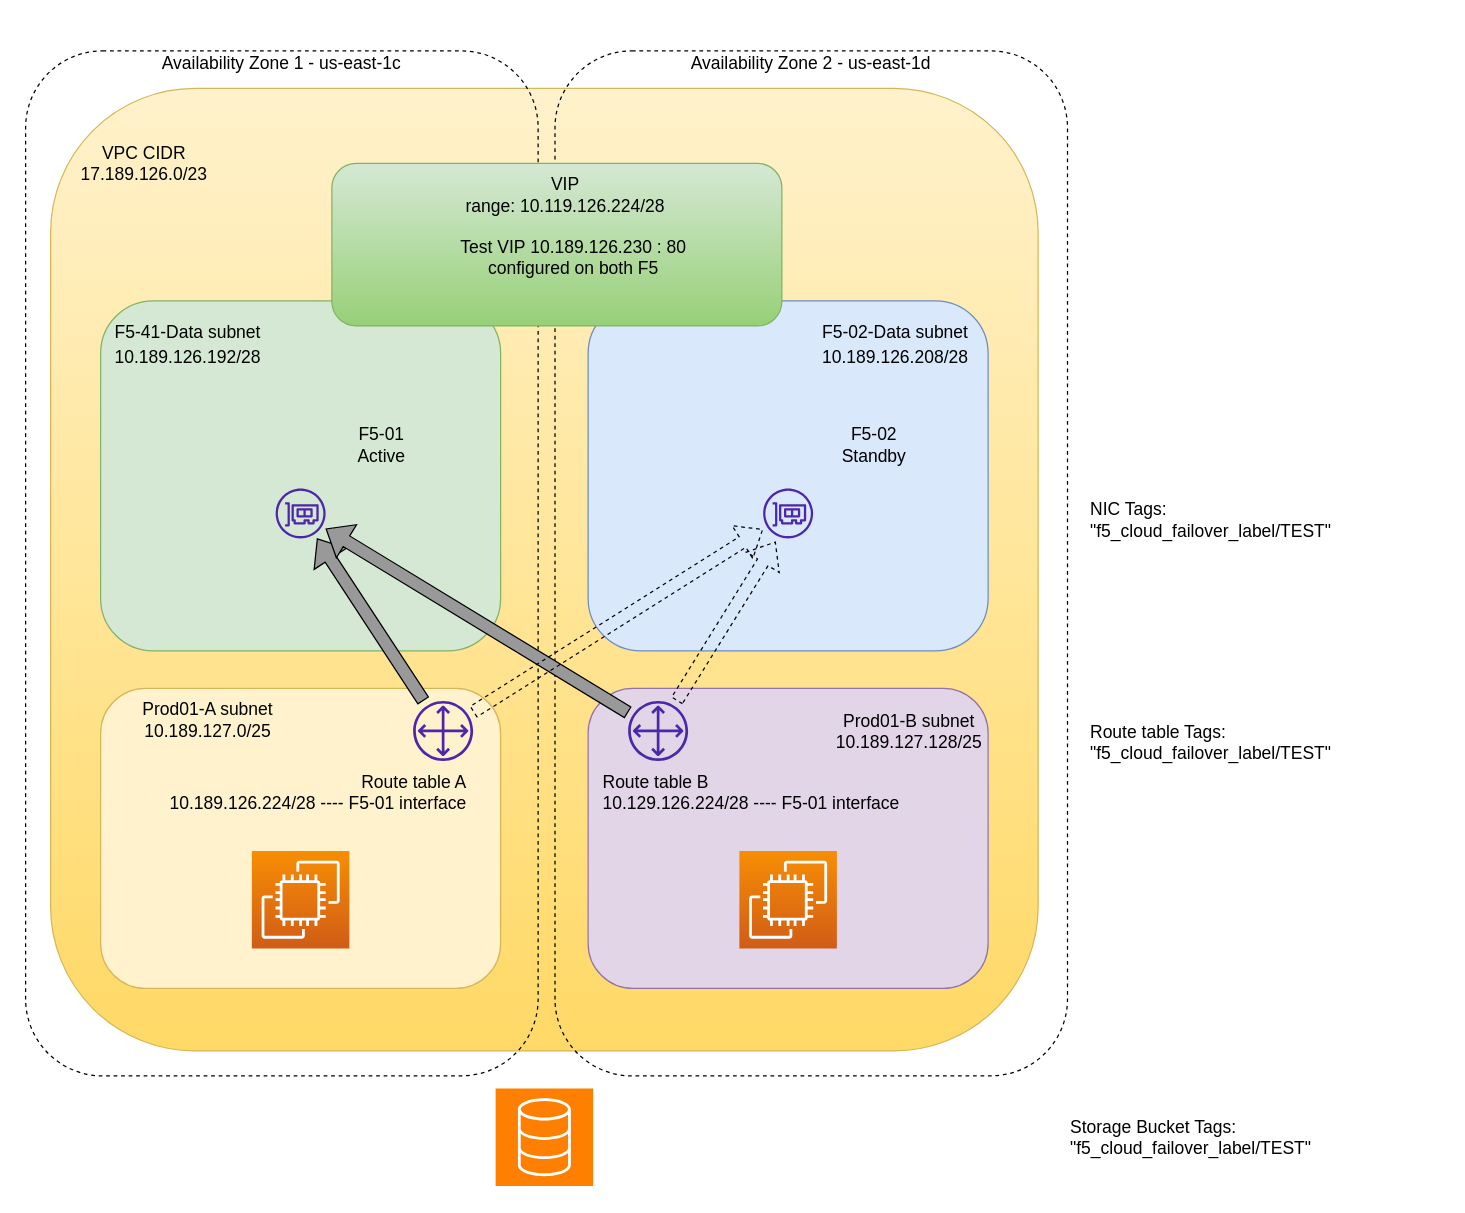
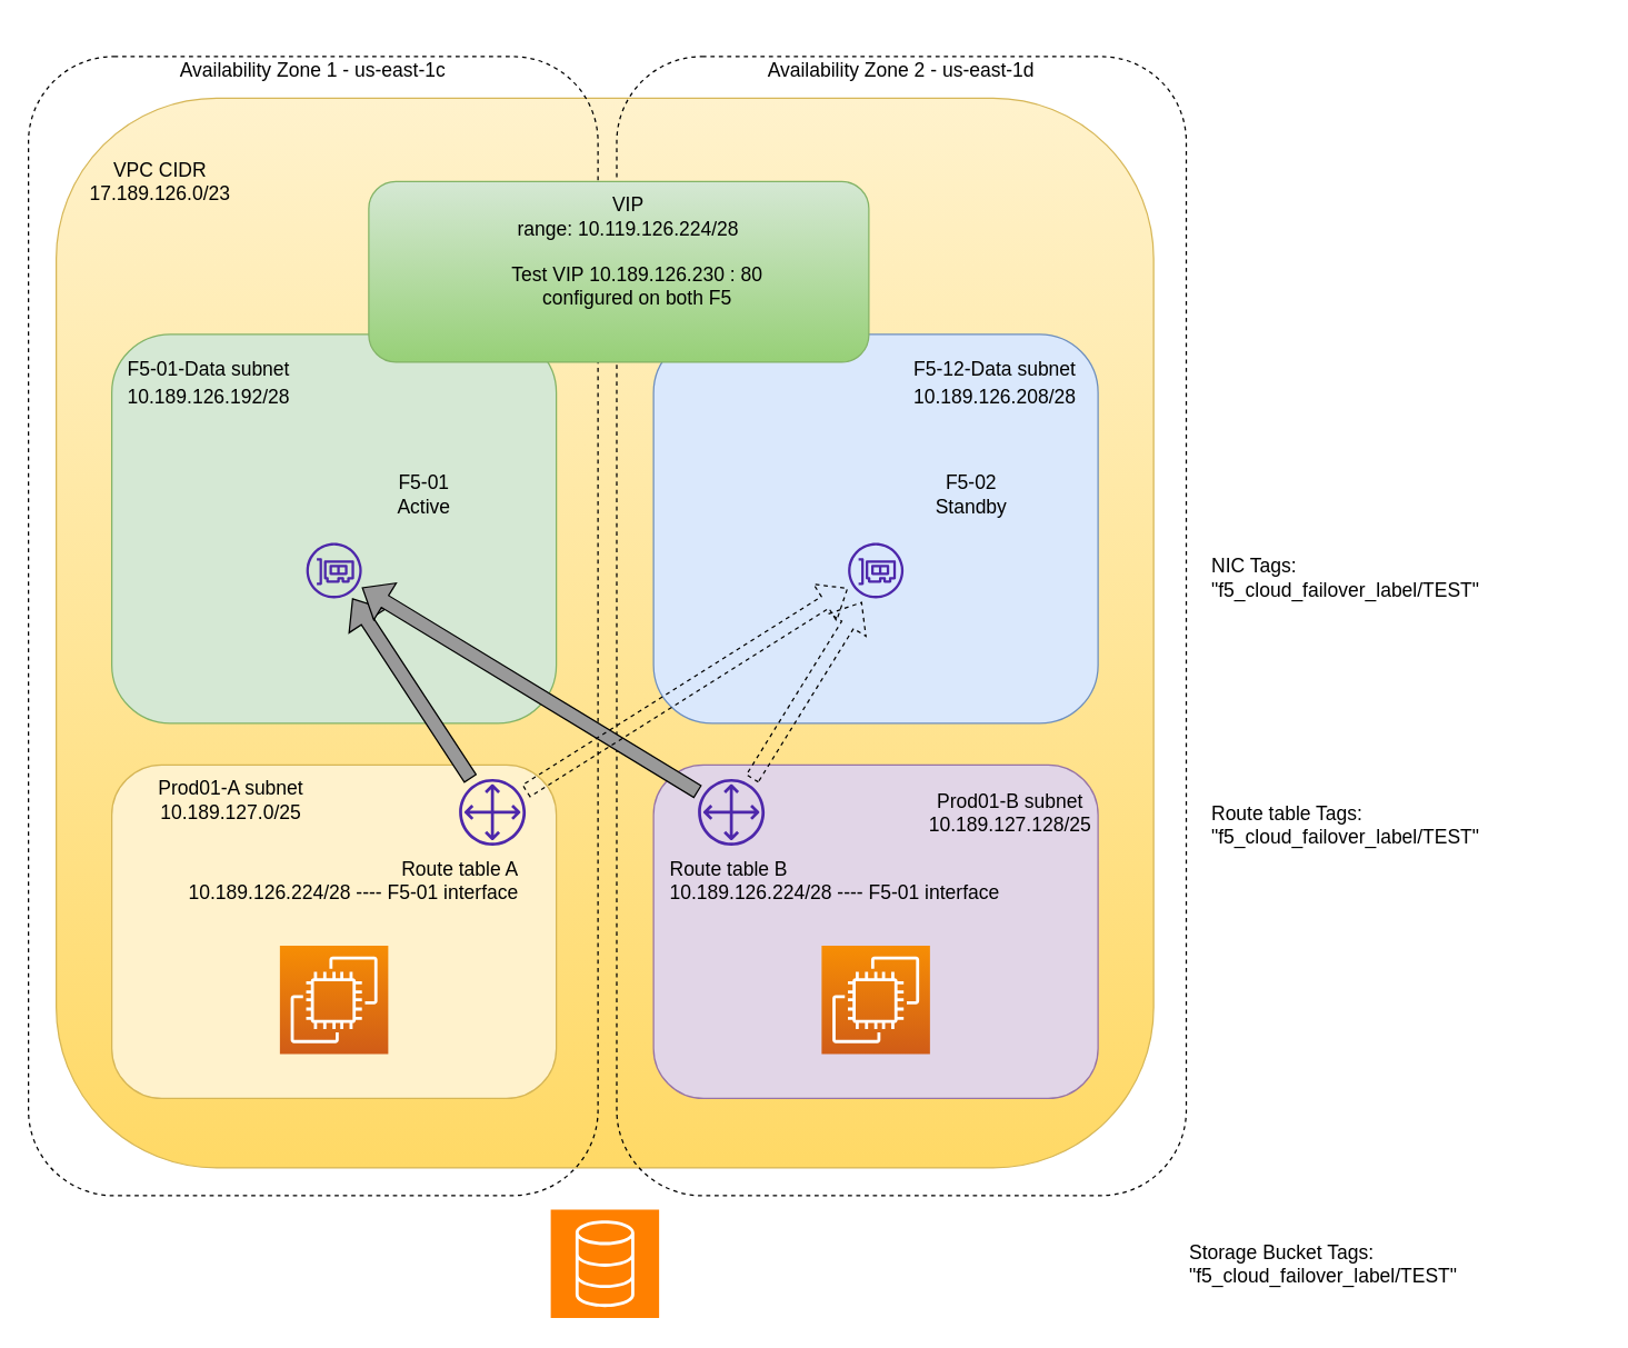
- <mxCell id="9" value="F5-41-Data subnet" style="text;html=1;strokeColor=none;fillColor=none;align=center;verticalAlign=middle;whiteSpace=wrap;rounded=0;fontSize=14;" parent="1" vertex="1"><mxGeometry x="90" y="250" width="120" height="30" as="geometry" /></mxCell>
+ <mxCell id="9" value="F5-01-Data subnet" style="text;html=1;strokeColor=none;fillColor=none;align=center;verticalAlign=middle;whiteSpace=wrap;rounded=0;fontSize=14;" parent="1" vertex="1"><mxGeometry x="90" y="250" width="120" height="30" as="geometry" /></mxCell>
- <mxCell id="37" value="F5-02-Data subnet" style="text;html=1;strokeColor=none;fillColor=none;align=center;verticalAlign=middle;whiteSpace=wrap;rounded=0;fontSize=14;" parent="1" vertex="1"><mxGeometry x="656" y="250" width="120" height="30" as="geometry" /></mxCell>
+ <mxCell id="37" value="F5-12-Data subnet" style="text;html=1;strokeColor=none;fillColor=none;align=center;verticalAlign=middle;whiteSpace=wrap;rounded=0;fontSize=14;" parent="1" vertex="1"><mxGeometry x="656" y="250" width="120" height="30" as="geometry" /></mxCell>
- <mxCell id="23" value="&lt;div style=&quot;font-size: 14px;&quot;&gt;&lt;span style=&quot;background-color: initial; font-size: 14px;&quot;&gt;Route table B&lt;/span&gt;&lt;/div&gt;&lt;div style=&quot;font-size: 14px;&quot;&gt;&lt;span style=&quot;background-color: initial; font-size: 14px;&quot;&gt;10.129.126.224/28&amp;nbsp;---- F5-01 interface&lt;/span&gt;&lt;/div&gt;" style="text;html=1;strokeColor=none;fillColor=none;align=left;verticalAlign=middle;whiteSpace=wrap;rounded=0;fontSize=14;" parent="1" vertex="1"><mxGeometry x="480" y="618" width="250" height="30" as="geometry" /></mxCell>
+ <mxCell id="23" value="&lt;div style=&quot;font-size: 14px;&quot;&gt;&lt;span style=&quot;background-color: initial; font-size: 14px;&quot;&gt;Route table B&lt;/span&gt;&lt;/div&gt;&lt;div style=&quot;font-size: 14px;&quot;&gt;&lt;span style=&quot;background-color: initial; font-size: 14px;&quot;&gt;10.189.126.224/28&amp;nbsp;---- F5-01 interface&lt;/span&gt;&lt;/div&gt;" style="text;html=1;strokeColor=none;fillColor=none;align=left;verticalAlign=middle;whiteSpace=wrap;rounded=0;fontSize=14;" parent="1" vertex="1"><mxGeometry x="480" y="618" width="250" height="30" as="geometry" /></mxCell>
